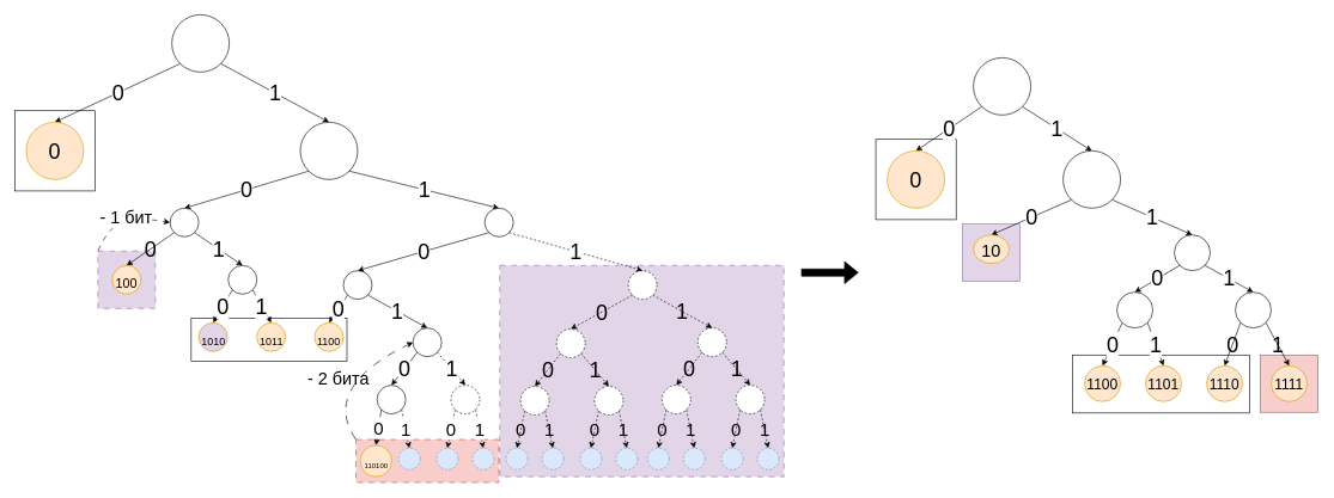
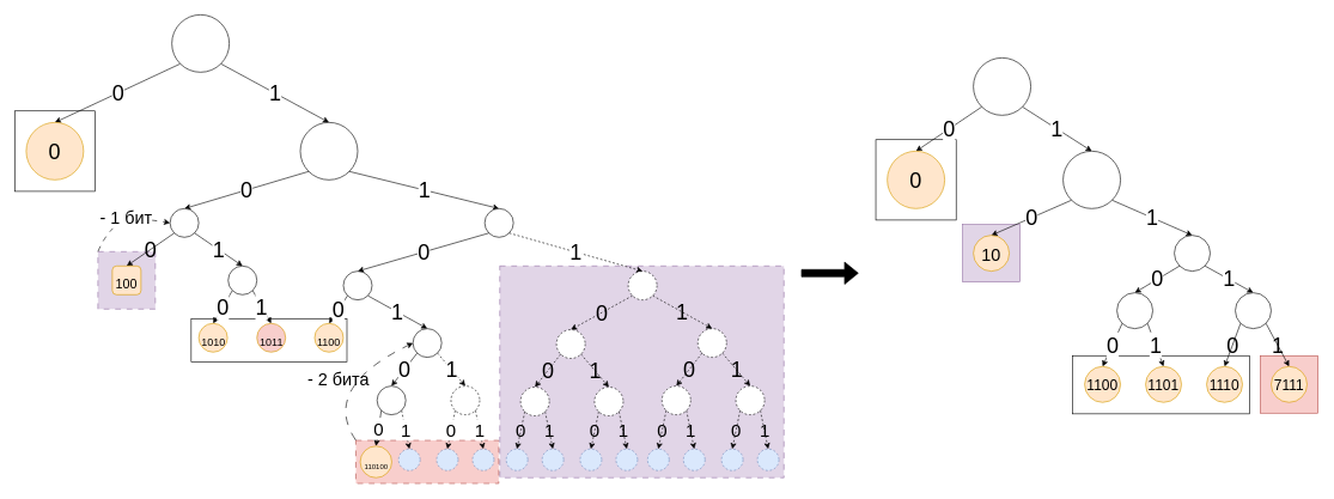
- <mxCell id="82" value="&lt;font style=&quot;font-size: 24px;&quot;&gt;10&lt;/font&gt;" style="ellipse;whiteSpace=wrap;html=1;aspect=fixed;fontSize=30;fillColor=#ffe6cc;strokeColor=#d79b00;" vertex="1" parent="1"><mxGeometry x="1356" y="327.25" width="50" height="40" as="geometry" /></mxCell>
+ <mxCell id="82" value="&lt;font style=&quot;font-size: 24px;&quot;&gt;10&lt;/font&gt;" style="ellipse;whiteSpace=wrap;html=1;aspect=fixed;fontSize=30;fillColor=#ffe6cc;strokeColor=#d79b00;" vertex="1" parent="1"><mxGeometry x="1356" y="327.25" width="50" height="50" as="geometry" /></mxCell>
- <mxCell id="25" value="&lt;font style=&quot;font-size: 18px;&quot;&gt;100&lt;/font&gt;" style="ellipse;whiteSpace=wrap;html=1;aspect=fixed;fontSize=30;fillColor=#ffe6cc;strokeColor=#d79b00;" vertex="1" parent="1"><mxGeometry x="156" y="370" width="40" height="40" as="geometry" /></mxCell>
+ <mxCell id="25" value="&lt;font style=&quot;font-size: 18px;&quot;&gt;100&lt;/font&gt;" style="whiteSpace=wrap;html=1;aspect=fixed;fontSize=30;fillColor=#ffe6cc;strokeColor=#d79b00;rounded=1;" vertex="1" parent="1"><mxGeometry x="156" y="370" width="40" height="40" as="geometry" /></mxCell>
- <mxCell id="24" value="&lt;font style=&quot;font-size: 15px;&quot;&gt;1010&lt;/font&gt;" style="ellipse;whiteSpace=wrap;html=1;aspect=fixed;fontSize=30;fillColor=#e1d5e7;strokeColor=#d79b00;" vertex="1" parent="1"><mxGeometry x="276.5" y="450" width="40" height="40" as="geometry" /></mxCell>
+ <mxCell id="24" value="&lt;font style=&quot;font-size: 15px;&quot;&gt;1010&lt;/font&gt;" style="ellipse;whiteSpace=wrap;html=1;aspect=fixed;fontSize=30;fillColor=#ffe6cc;strokeColor=#d79b00;" vertex="1" parent="1"><mxGeometry x="276.5" y="450" width="40" height="40" as="geometry" /></mxCell>
- <mxCell id="23" value="&lt;font style=&quot;font-size: 15px;&quot;&gt;1011&lt;/font&gt;" style="ellipse;whiteSpace=wrap;html=1;aspect=fixed;fontSize=30;fillColor=#ffe6cc;strokeColor=#d79b00;" vertex="1" parent="1"><mxGeometry x="357.5" y="450" width="40" height="40" as="geometry" /></mxCell>
+ <mxCell id="23" value="&lt;font style=&quot;font-size: 15px;&quot;&gt;1011&lt;/font&gt;" style="ellipse;whiteSpace=wrap;html=1;aspect=fixed;fontSize=30;fillColor=#f8cecc;strokeColor=#d79b00;" vertex="1" parent="1"><mxGeometry x="357.5" y="450" width="40" height="40" as="geometry" /></mxCell>
- <mxCell id="89" value="1111" style="ellipse;whiteSpace=wrap;html=1;aspect=fixed;fontSize=20;labelBackgroundColor=none;fillColor=#ffe6cc;strokeColor=#d79b00;" vertex="1" parent="1"><mxGeometry x="1771" y="510" width="50" height="50" as="geometry" /></mxCell>
+ <mxCell id="89" value="7111" style="ellipse;whiteSpace=wrap;html=1;aspect=fixed;fontSize=20;labelBackgroundColor=none;fillColor=#ffe6cc;strokeColor=#d79b00;" vertex="1" parent="1"><mxGeometry x="1771" y="510" width="50" height="50" as="geometry" /></mxCell>
